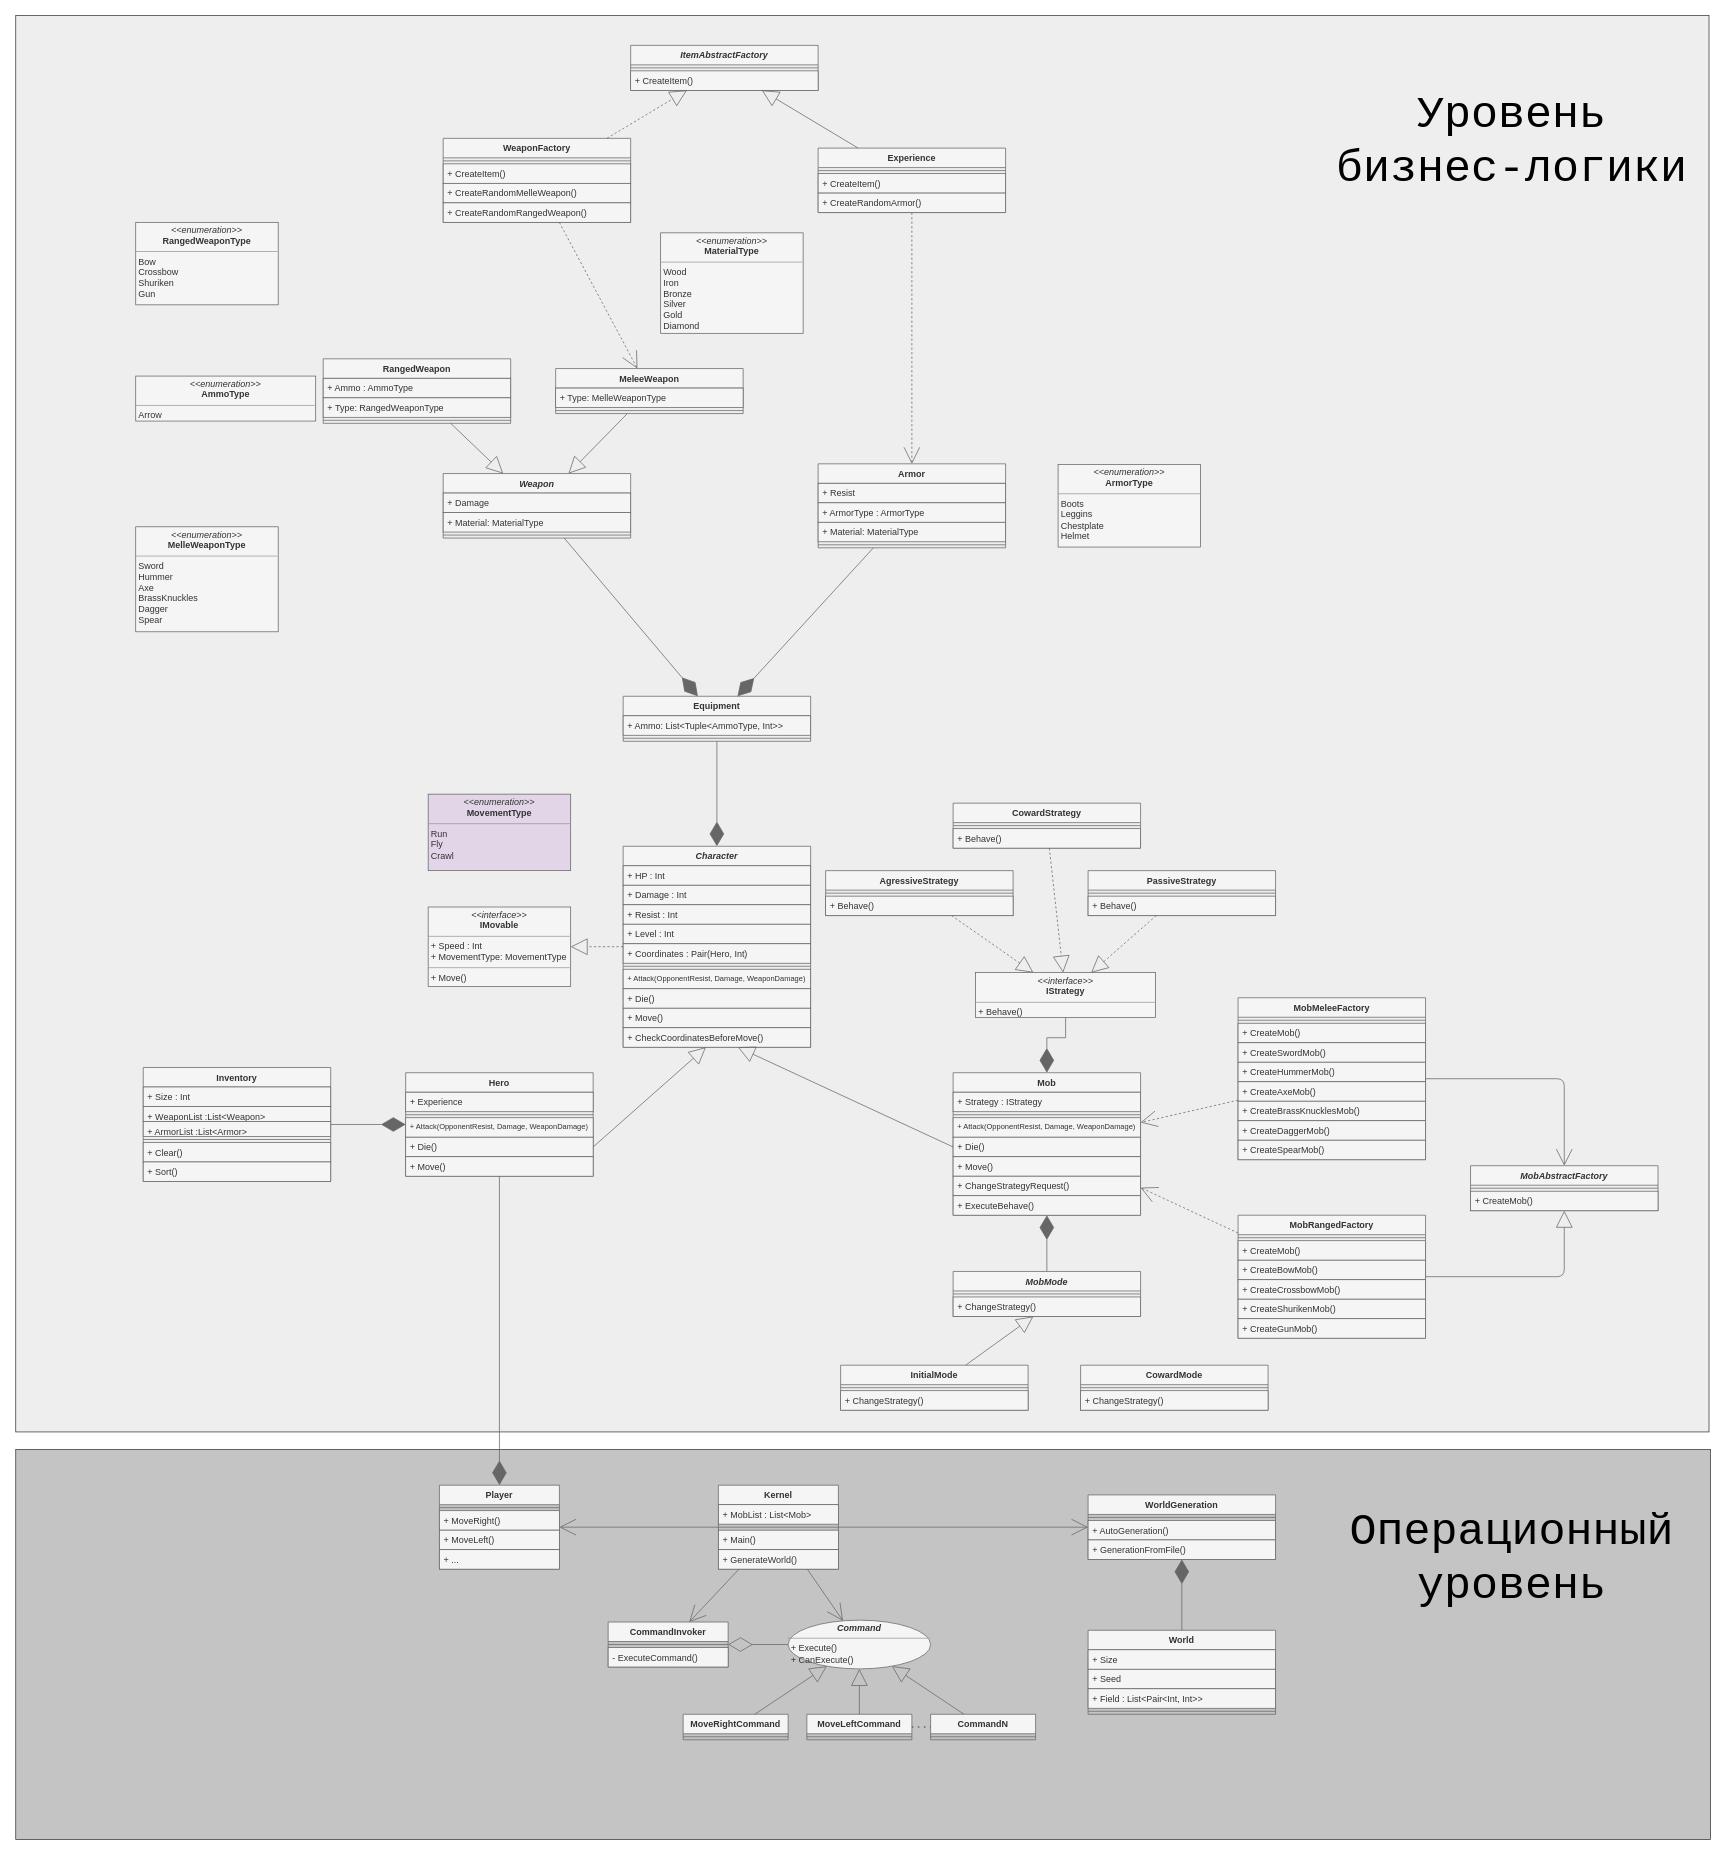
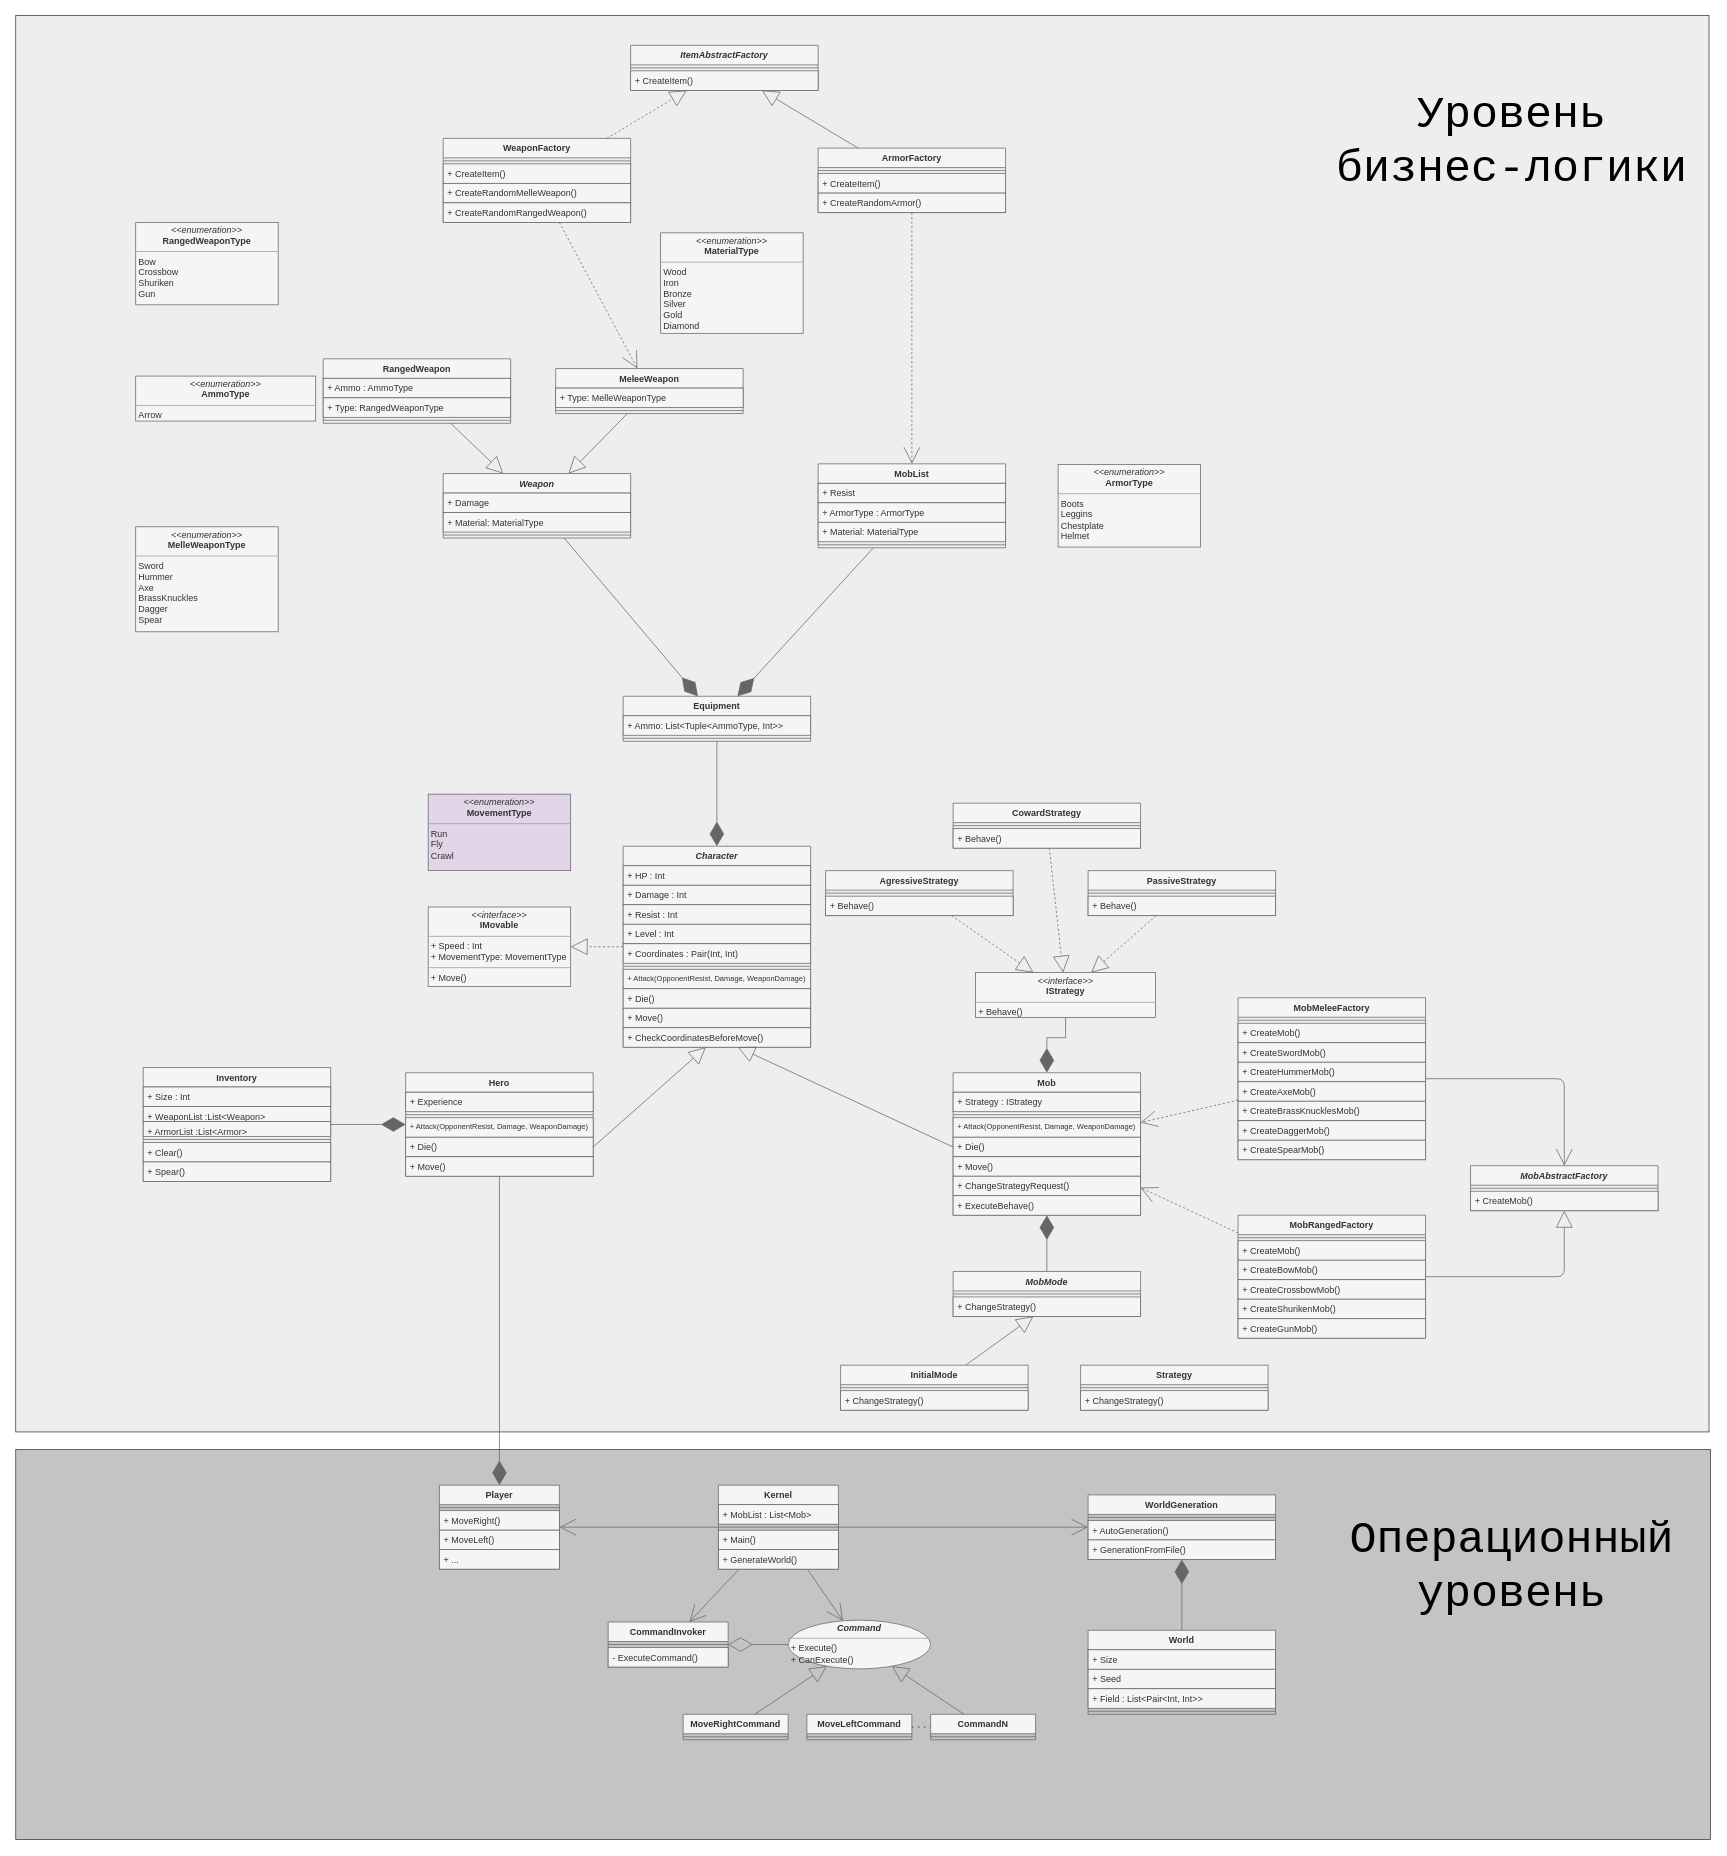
- <mxCell id="109" value="Experience" style="swimlane;fontStyle=1;align=center;verticalAlign=top;childLayout=stackLayout;horizontal=1;startSize=26;horizontalStack=0;resizeParent=1;resizeParentMax=0;resizeLast=0;collapsible=1;marginBottom=0;fillColor=#f5f5f5;strokeColor=#666666;fontColor=#333333;" parent="1" vertex="1"><mxGeometry x="1090" y="197" width="250" height="86" as="geometry" /></mxCell>
+ <mxCell id="109" value="ArmorFactory" style="swimlane;fontStyle=1;align=center;verticalAlign=top;childLayout=stackLayout;horizontal=1;startSize=26;horizontalStack=0;resizeParent=1;resizeParentMax=0;resizeLast=0;collapsible=1;marginBottom=0;fillColor=#f5f5f5;strokeColor=#666666;fontColor=#333333;" parent="1" vertex="1"><mxGeometry x="1090" y="197" width="250" height="86" as="geometry" /></mxCell>
- <mxCell id="61" value="Armor" style="swimlane;fontStyle=1;align=center;verticalAlign=top;childLayout=stackLayout;horizontal=1;startSize=26;horizontalStack=0;resizeParent=1;resizeParentMax=0;resizeLast=0;collapsible=1;marginBottom=0;fillColor=#f5f5f5;strokeColor=#666666;fontColor=#333333;" parent="1" vertex="1"><mxGeometry x="1090" y="618" width="250" height="112" as="geometry" /></mxCell>
+ <mxCell id="61" value="MobList" style="swimlane;fontStyle=1;align=center;verticalAlign=top;childLayout=stackLayout;horizontal=1;startSize=26;horizontalStack=0;resizeParent=1;resizeParentMax=0;resizeLast=0;collapsible=1;marginBottom=0;fillColor=#f5f5f5;strokeColor=#666666;fontColor=#333333;" parent="1" vertex="1"><mxGeometry x="1090" y="618" width="250" height="112" as="geometry" /></mxCell>
- <mxCell id="9" value="+ Coordinates : Pair(Hero, Int)" style="text;align=left;verticalAlign=top;spacingLeft=4;spacingRight=4;overflow=hidden;rotatable=0;points=[[0,0.5],[1,0.5]];portConstraint=eastwest;fillColor=#f5f5f5;strokeColor=#666666;fontColor=#333333;" vertex="1" parent="4"><mxGeometry y="130" width="250" height="26" as="geometry" /></mxCell>
+ <mxCell id="9" value="+ Coordinates : Pair(Int, Int)" style="text;align=left;verticalAlign=top;spacingLeft=4;spacingRight=4;overflow=hidden;rotatable=0;points=[[0,0.5],[1,0.5]];portConstraint=eastwest;fillColor=#f5f5f5;strokeColor=#666666;fontColor=#333333;" vertex="1" parent="4"><mxGeometry y="130" width="250" height="26" as="geometry" /></mxCell>
- <mxCell id="42" value="+ Sort()" style="text;align=left;verticalAlign=top;spacingLeft=4;spacingRight=4;overflow=hidden;rotatable=0;points=[[0,0.5],[1,0.5]];portConstraint=eastwest;fillColor=#f5f5f5;strokeColor=#666666;fontColor=#333333;" parent="36" vertex="1"><mxGeometry y="126" width="250" height="26" as="geometry" /></mxCell>
+ <mxCell id="42" value="+ Spear()" style="text;align=left;verticalAlign=top;spacingLeft=4;spacingRight=4;overflow=hidden;rotatable=0;points=[[0,0.5],[1,0.5]];portConstraint=eastwest;fillColor=#f5f5f5;strokeColor=#666666;fontColor=#333333;" parent="36" vertex="1"><mxGeometry y="126" width="250" height="26" as="geometry" /></mxCell>
- <mxCell id="120" value="CowardMode" style="swimlane;fontStyle=1;align=center;verticalAlign=top;childLayout=stackLayout;horizontal=1;startSize=26;horizontalStack=0;resizeParent=1;resizeParentMax=0;resizeLast=0;collapsible=1;marginBottom=0;fillColor=#f5f5f5;strokeColor=#666666;fontColor=#333333;" parent="1" vertex="1"><mxGeometry x="1440" y="1820" width="250" height="60" as="geometry" /></mxCell>
+ <mxCell id="120" value="Strategy" style="swimlane;fontStyle=1;align=center;verticalAlign=top;childLayout=stackLayout;horizontal=1;startSize=26;horizontalStack=0;resizeParent=1;resizeParentMax=0;resizeLast=0;collapsible=1;marginBottom=0;fillColor=#f5f5f5;strokeColor=#666666;fontColor=#333333;" parent="1" vertex="1"><mxGeometry x="1440" y="1820" width="250" height="60" as="geometry" /></mxCell>
- <mxCell id="176" value="&lt;font style=&quot;font-size: 60px&quot; face=&quot;Courier New&quot;&gt;Операционный уровень&lt;/font&gt;" style="text;html=1;strokeColor=none;fillColor=none;align=center;verticalAlign=middle;whiteSpace=wrap;rounded=0;fontSize=10;" vertex="1" parent="1"><mxGeometry x="1770" y="1960" width="490" height="236" as="geometry" /></mxCell>
+ <mxCell id="176" value="&lt;font style=&quot;font-size: 60px&quot; face=&quot;Courier New&quot;&gt;Операционный уровень&lt;/font&gt;" style="text;html=1;strokeColor=none;fillColor=none;align=center;verticalAlign=middle;whiteSpace=wrap;rounded=0;fontSize=10;" vertex="1" parent="1"><mxGeometry x="1770" y="1970" width="490" height="236" as="geometry" /></mxCell>
- <mxCell id="134" value="" style="endArrow=block;html=1;endFill=0;endSize=20;fillColor=#f5f5f5;strokeColor=#666666;" parent="1" source="115" target="152" edge="1"><mxGeometry width="50" height="50" relative="1" as="geometry"><mxPoint x="1041.31" y="2295.5" as="sourcePoint" /><mxPoint x="1140" y="2228.5" as="targetPoint" /></mxGeometry></mxCell>
